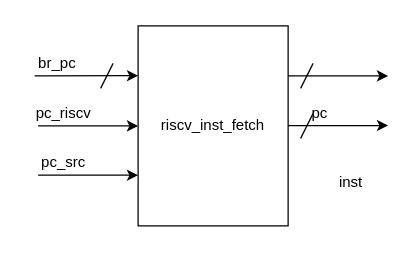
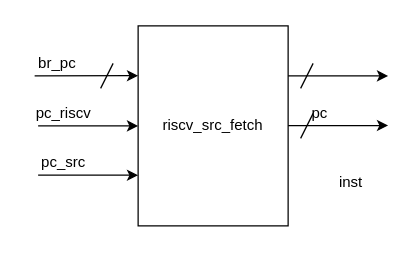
- <mxCell id="2" value="riscv_inst_fetch" style="rounded=0;whiteSpace=wrap;html=1;" parent="1" vertex="1"><mxGeometry x="110" y="20" width="120" height="160" as="geometry" /></mxCell>
+ <mxCell id="2" value="riscv_src_fetch" style="rounded=0;whiteSpace=wrap;html=1;" parent="1" vertex="1"><mxGeometry x="110" y="20" width="120" height="160" as="geometry" /></mxCell>
